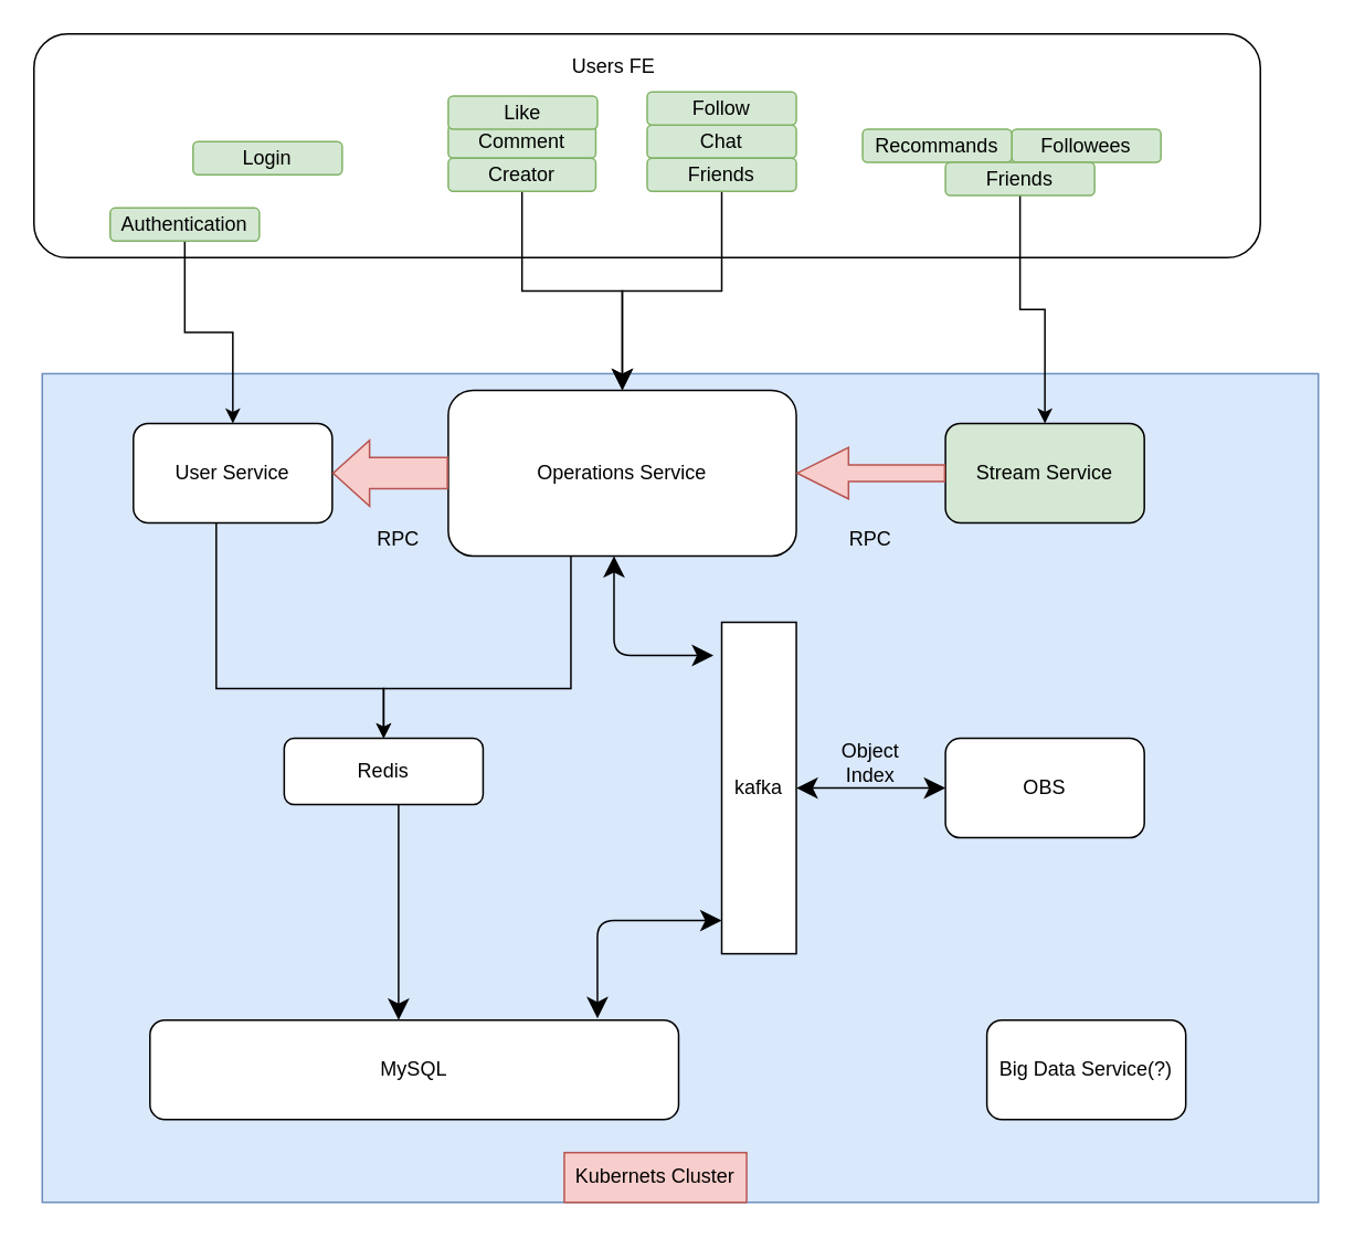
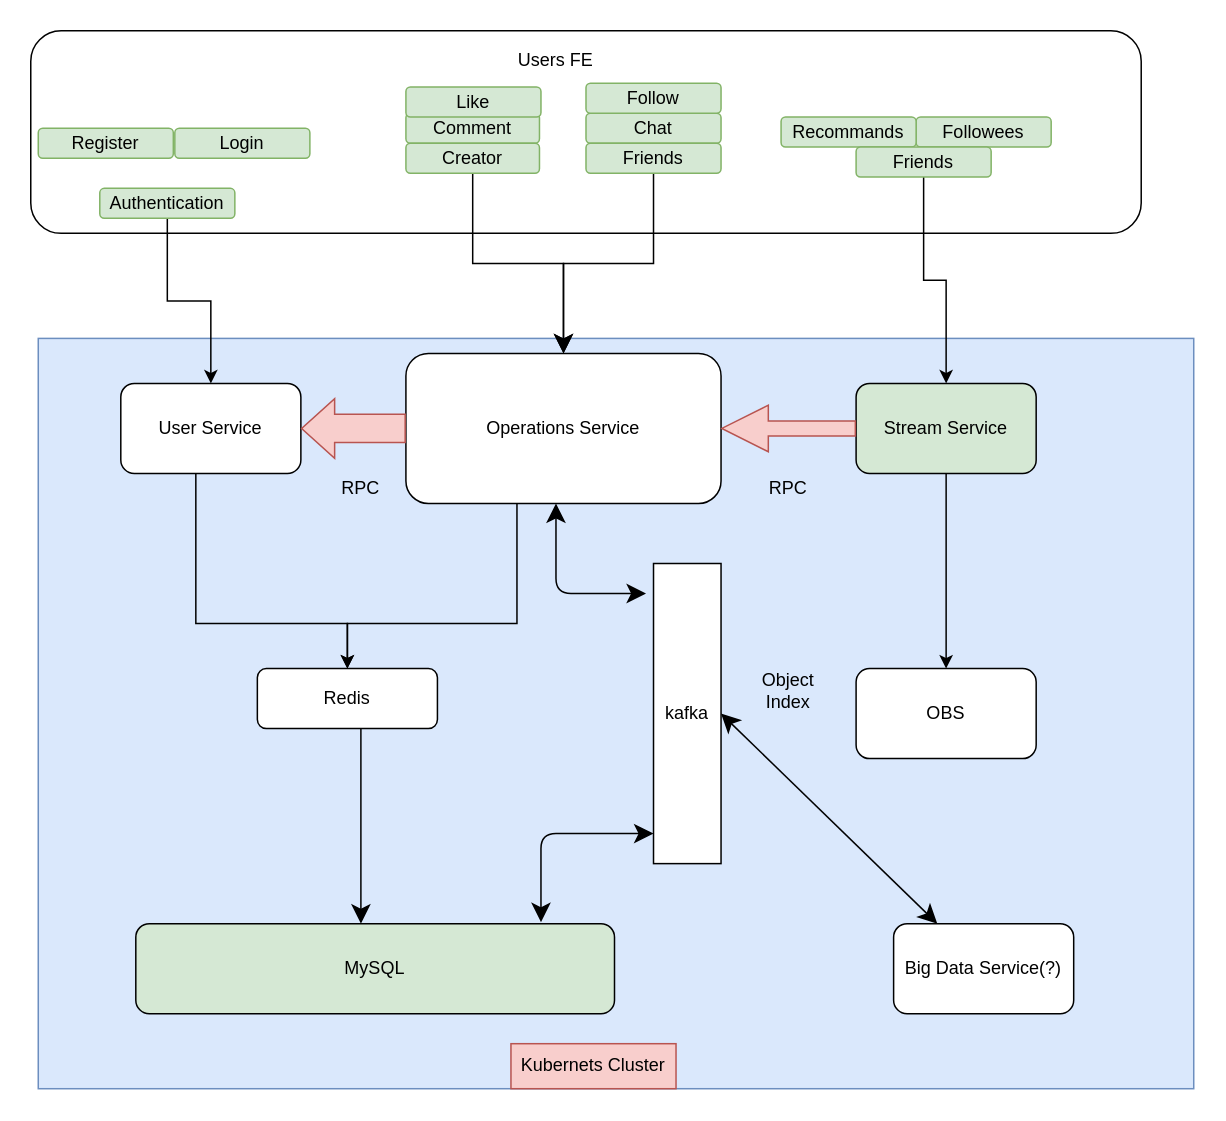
+ <mxCell id="17" value="Register" style="rounded=1;whiteSpace=wrap;html=1;glass=0;sketch=0;fillColor=#d5e8d4;strokeColor=#82b366;" vertex="1" parent="1"><mxGeometry x="25" y="85" width="90" height="20" as="geometry" /></mxCell>
+ <mxCell id="9" style="edgeStyle=orthogonalEdgeStyle;rounded=0;orthogonalLoop=1;jettySize=auto;html=1;entryX=0.5;entryY=0;entryDx=0;entryDy=0;" edge="1" parent="1" source="10" target="14"><mxGeometry relative="1" as="geometry"><Array as="points"><mxPoint x="630" y="335" /><mxPoint x="630" y="335" /></Array></mxGeometry></mxCell>
- <mxCell id="36" value="" style="endArrow=classic;startArrow=classic;html=1;rounded=0;startSize=10;endSize=10;exitX=1;exitY=0.5;exitDx=0;exitDy=0;" edge="1" parent="1" source="39" target="14"><mxGeometry width="50" height="50" relative="1" as="geometry"><mxPoint x="470" y="685" as="sourcePoint" /><mxPoint x="520" y="635" as="targetPoint" /></mxGeometry></mxCell>
+ <mxCell id="36" value="" style="endArrow=classic;startArrow=classic;html=1;rounded=0;startSize=10;endSize=10;exitX=1;exitY=0.5;exitDx=0;exitDy=0;" edge="1" parent="1" source="39" target="31"><mxGeometry width="50" height="50" relative="1" as="geometry"><mxPoint x="470" y="685" as="sourcePoint" /><mxPoint x="520" y="635" as="targetPoint" /></mxGeometry></mxCell>
- <mxCell id="11" value="MySQL" style="rounded=1;whiteSpace=wrap;html=1;" vertex="1" parent="1"><mxGeometry x="90" y="615" width="319" height="60" as="geometry" /></mxCell>
+ <mxCell id="11" value="MySQL" style="rounded=1;whiteSpace=wrap;html=1;fillColor=#d5e8d4;" vertex="1" parent="1"><mxGeometry x="90" y="615" width="319" height="60" as="geometry" /></mxCell>
